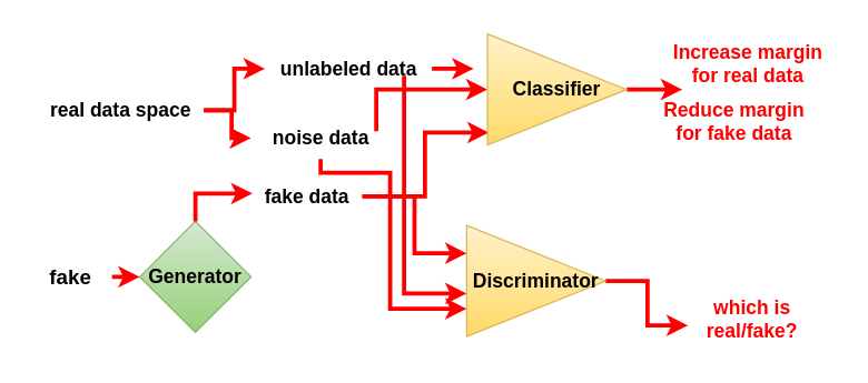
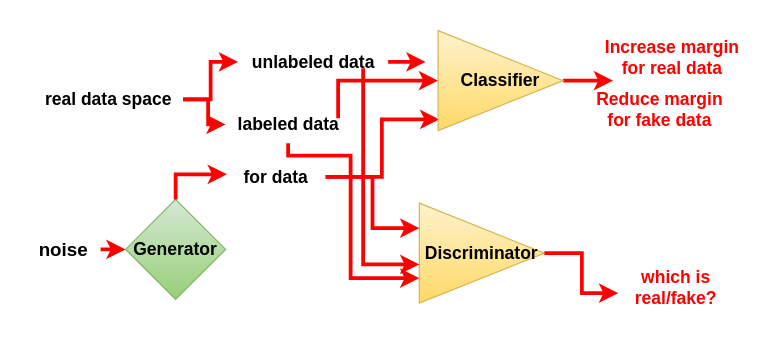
- <mxCell id="14" value="&lt;font style=&quot;font-size: 14px;&quot;&gt;&lt;b&gt;noise data&lt;/b&gt;&lt;/font&gt;" style="text;html=1;align=center;verticalAlign=middle;resizable=0;points=[];autosize=1;strokeColor=none;fillColor=none;" vertex="1" parent="1"><mxGeometry x="180" y="84" width="100" height="30" as="geometry" /></mxCell>
+ <mxCell id="14" value="&lt;font style=&quot;font-size: 14px;&quot;&gt;&lt;b&gt;labeled data&lt;/b&gt;&lt;/font&gt;" style="text;html=1;align=center;verticalAlign=middle;resizable=0;points=[];autosize=1;strokeColor=none;fillColor=none;" vertex="1" parent="1"><mxGeometry x="180" y="84" width="100" height="30" as="geometry" /></mxCell>
- <mxCell id="8" value="&lt;font style=&quot;font-size: 14px;&quot;&gt;&lt;b&gt;fake data&lt;/b&gt;&lt;/font&gt;" style="text;html=1;align=center;verticalAlign=middle;resizable=0;points=[];autosize=1;strokeColor=none;fillColor=none;" vertex="1" parent="1"><mxGeometry x="180" y="126" width="80" height="30" as="geometry" /></mxCell>
+ <mxCell id="8" value="&lt;font style=&quot;font-size: 14px;&quot;&gt;&lt;b&gt;for data&lt;/b&gt;&lt;/font&gt;" style="text;html=1;align=center;verticalAlign=middle;resizable=0;points=[];autosize=1;strokeColor=none;fillColor=none;" vertex="1" parent="1"><mxGeometry x="180" y="126" width="80" height="30" as="geometry" /></mxCell>
- <mxCell id="5" value="&lt;font style=&quot;font-size: 15px;&quot;&gt;&lt;b&gt;fake&lt;/b&gt;&lt;/font&gt;" style="text;html=1;align=center;verticalAlign=middle;resizable=0;points=[];autosize=1;strokeColor=none;fillColor=none;" vertex="1" parent="1"><mxGeometry x="20" y="184" width="60" height="30" as="geometry" /></mxCell>
+ <mxCell id="5" value="&lt;font style=&quot;font-size: 15px;&quot;&gt;&lt;b&gt;noise&lt;/b&gt;&lt;/font&gt;" style="text;html=1;align=center;verticalAlign=middle;resizable=0;points=[];autosize=1;strokeColor=none;fillColor=none;" vertex="1" parent="1"><mxGeometry x="20" y="184" width="60" height="30" as="geometry" /></mxCell>
